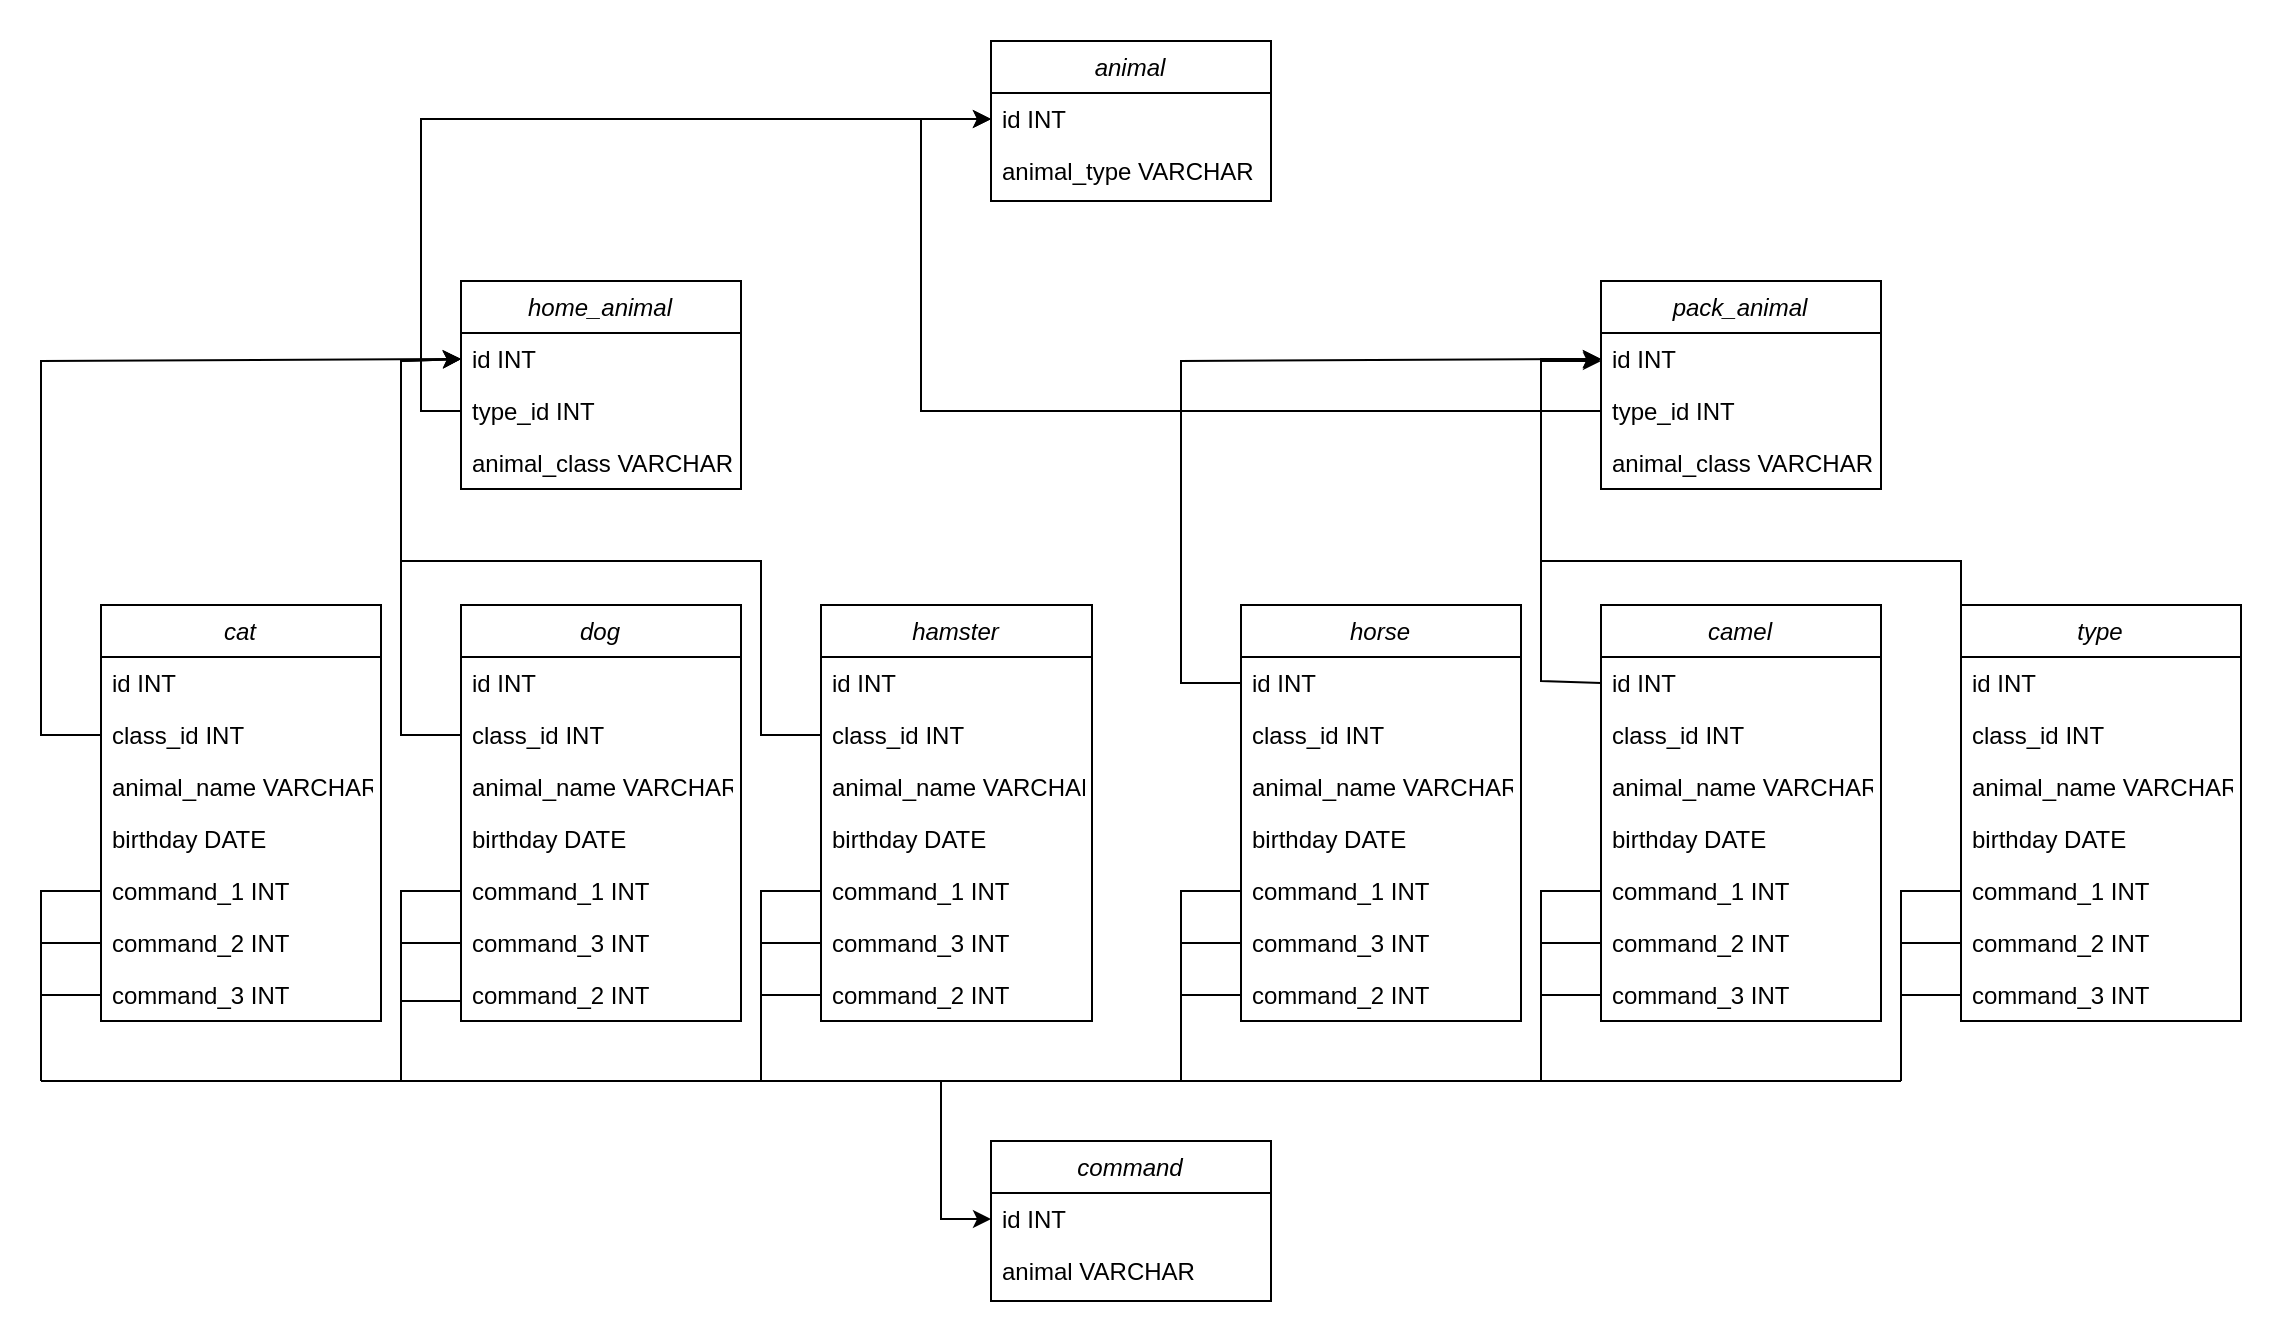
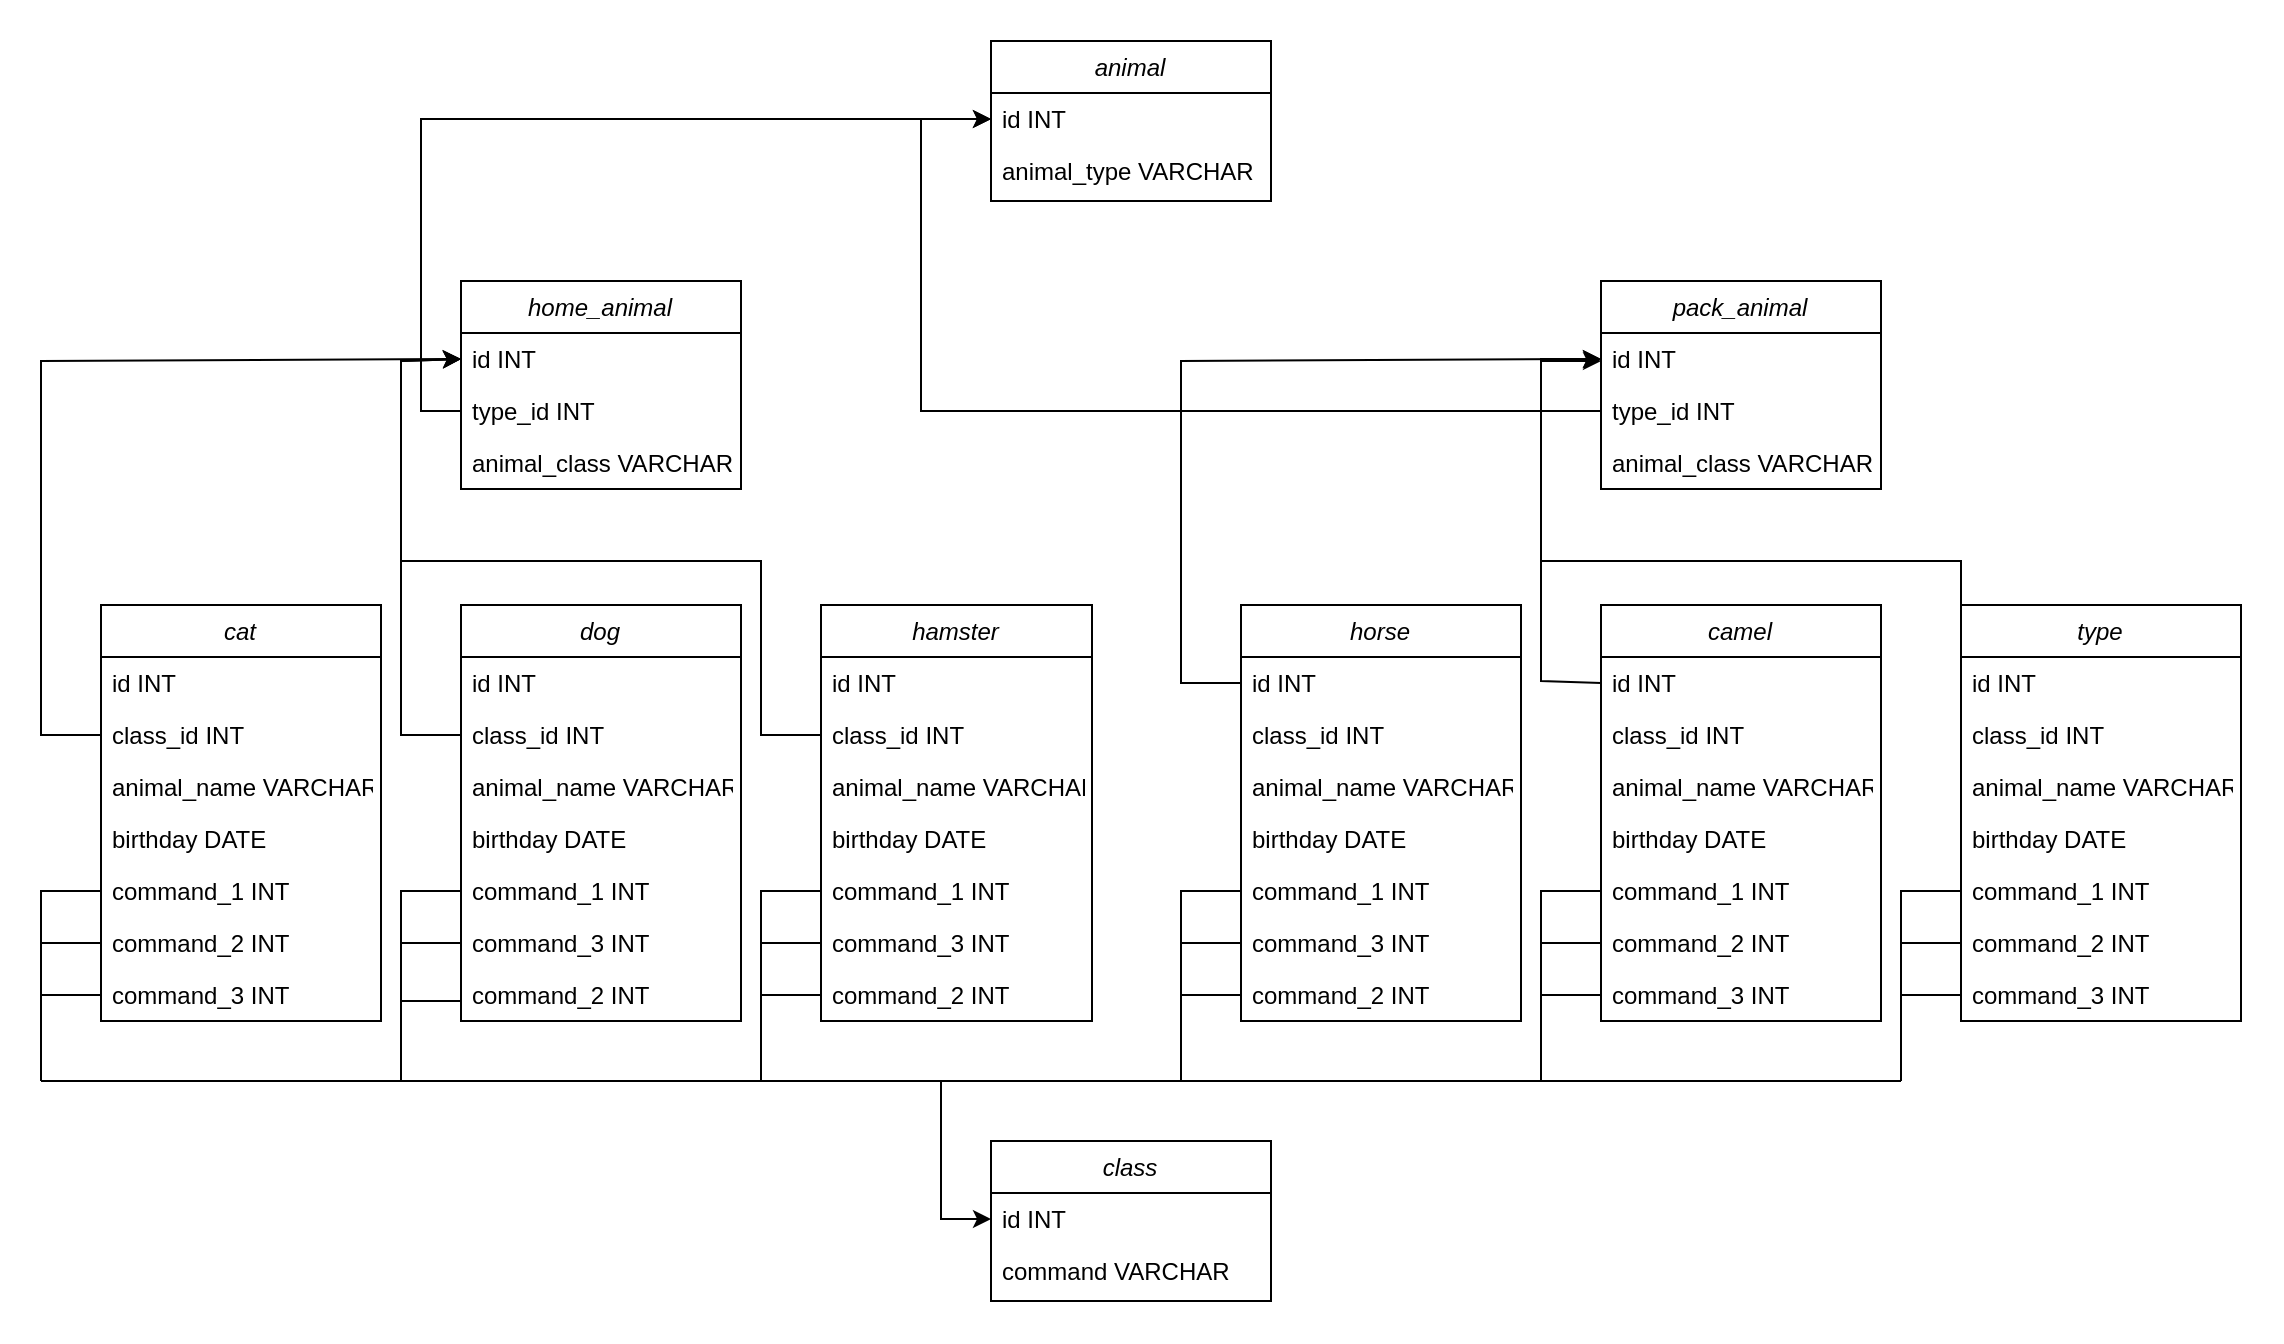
- <mxCell id="65" value="command" style="swimlane;fontStyle=2;align=center;verticalAlign=top;childLayout=stackLayout;horizontal=1;startSize=26;horizontalStack=0;resizeParent=1;resizeLast=0;collapsible=1;marginBottom=0;rounded=0;shadow=0;strokeWidth=1;" vertex="1" parent="1"><mxGeometry x="495" y="570" width="140" height="80" as="geometry"><mxRectangle x="430" y="36" width="160" height="26" as="alternateBounds" /></mxGeometry></mxCell>
+ <mxCell id="65" value="class" style="swimlane;fontStyle=2;align=center;verticalAlign=top;childLayout=stackLayout;horizontal=1;startSize=26;horizontalStack=0;resizeParent=1;resizeLast=0;collapsible=1;marginBottom=0;rounded=0;shadow=0;strokeWidth=1;" vertex="1" parent="1"><mxGeometry x="495" y="570" width="140" height="80" as="geometry"><mxRectangle x="430" y="36" width="160" height="26" as="alternateBounds" /></mxGeometry></mxCell>
- <mxCell id="67" value="animal VARCHAR" style="text;align=left;verticalAlign=top;spacingLeft=4;spacingRight=4;overflow=hidden;rotatable=0;points=[[0,0.5],[1,0.5]];portConstraint=eastwest;rounded=0;shadow=0;html=0;" vertex="1" parent="65"><mxGeometry y="52" width="140" height="26" as="geometry" /></mxCell>
+ <mxCell id="67" value="command VARCHAR" style="text;align=left;verticalAlign=top;spacingLeft=4;spacingRight=4;overflow=hidden;rotatable=0;points=[[0,0.5],[1,0.5]];portConstraint=eastwest;rounded=0;shadow=0;html=0;" vertex="1" parent="65"><mxGeometry y="52" width="140" height="26" as="geometry" /></mxCell>
